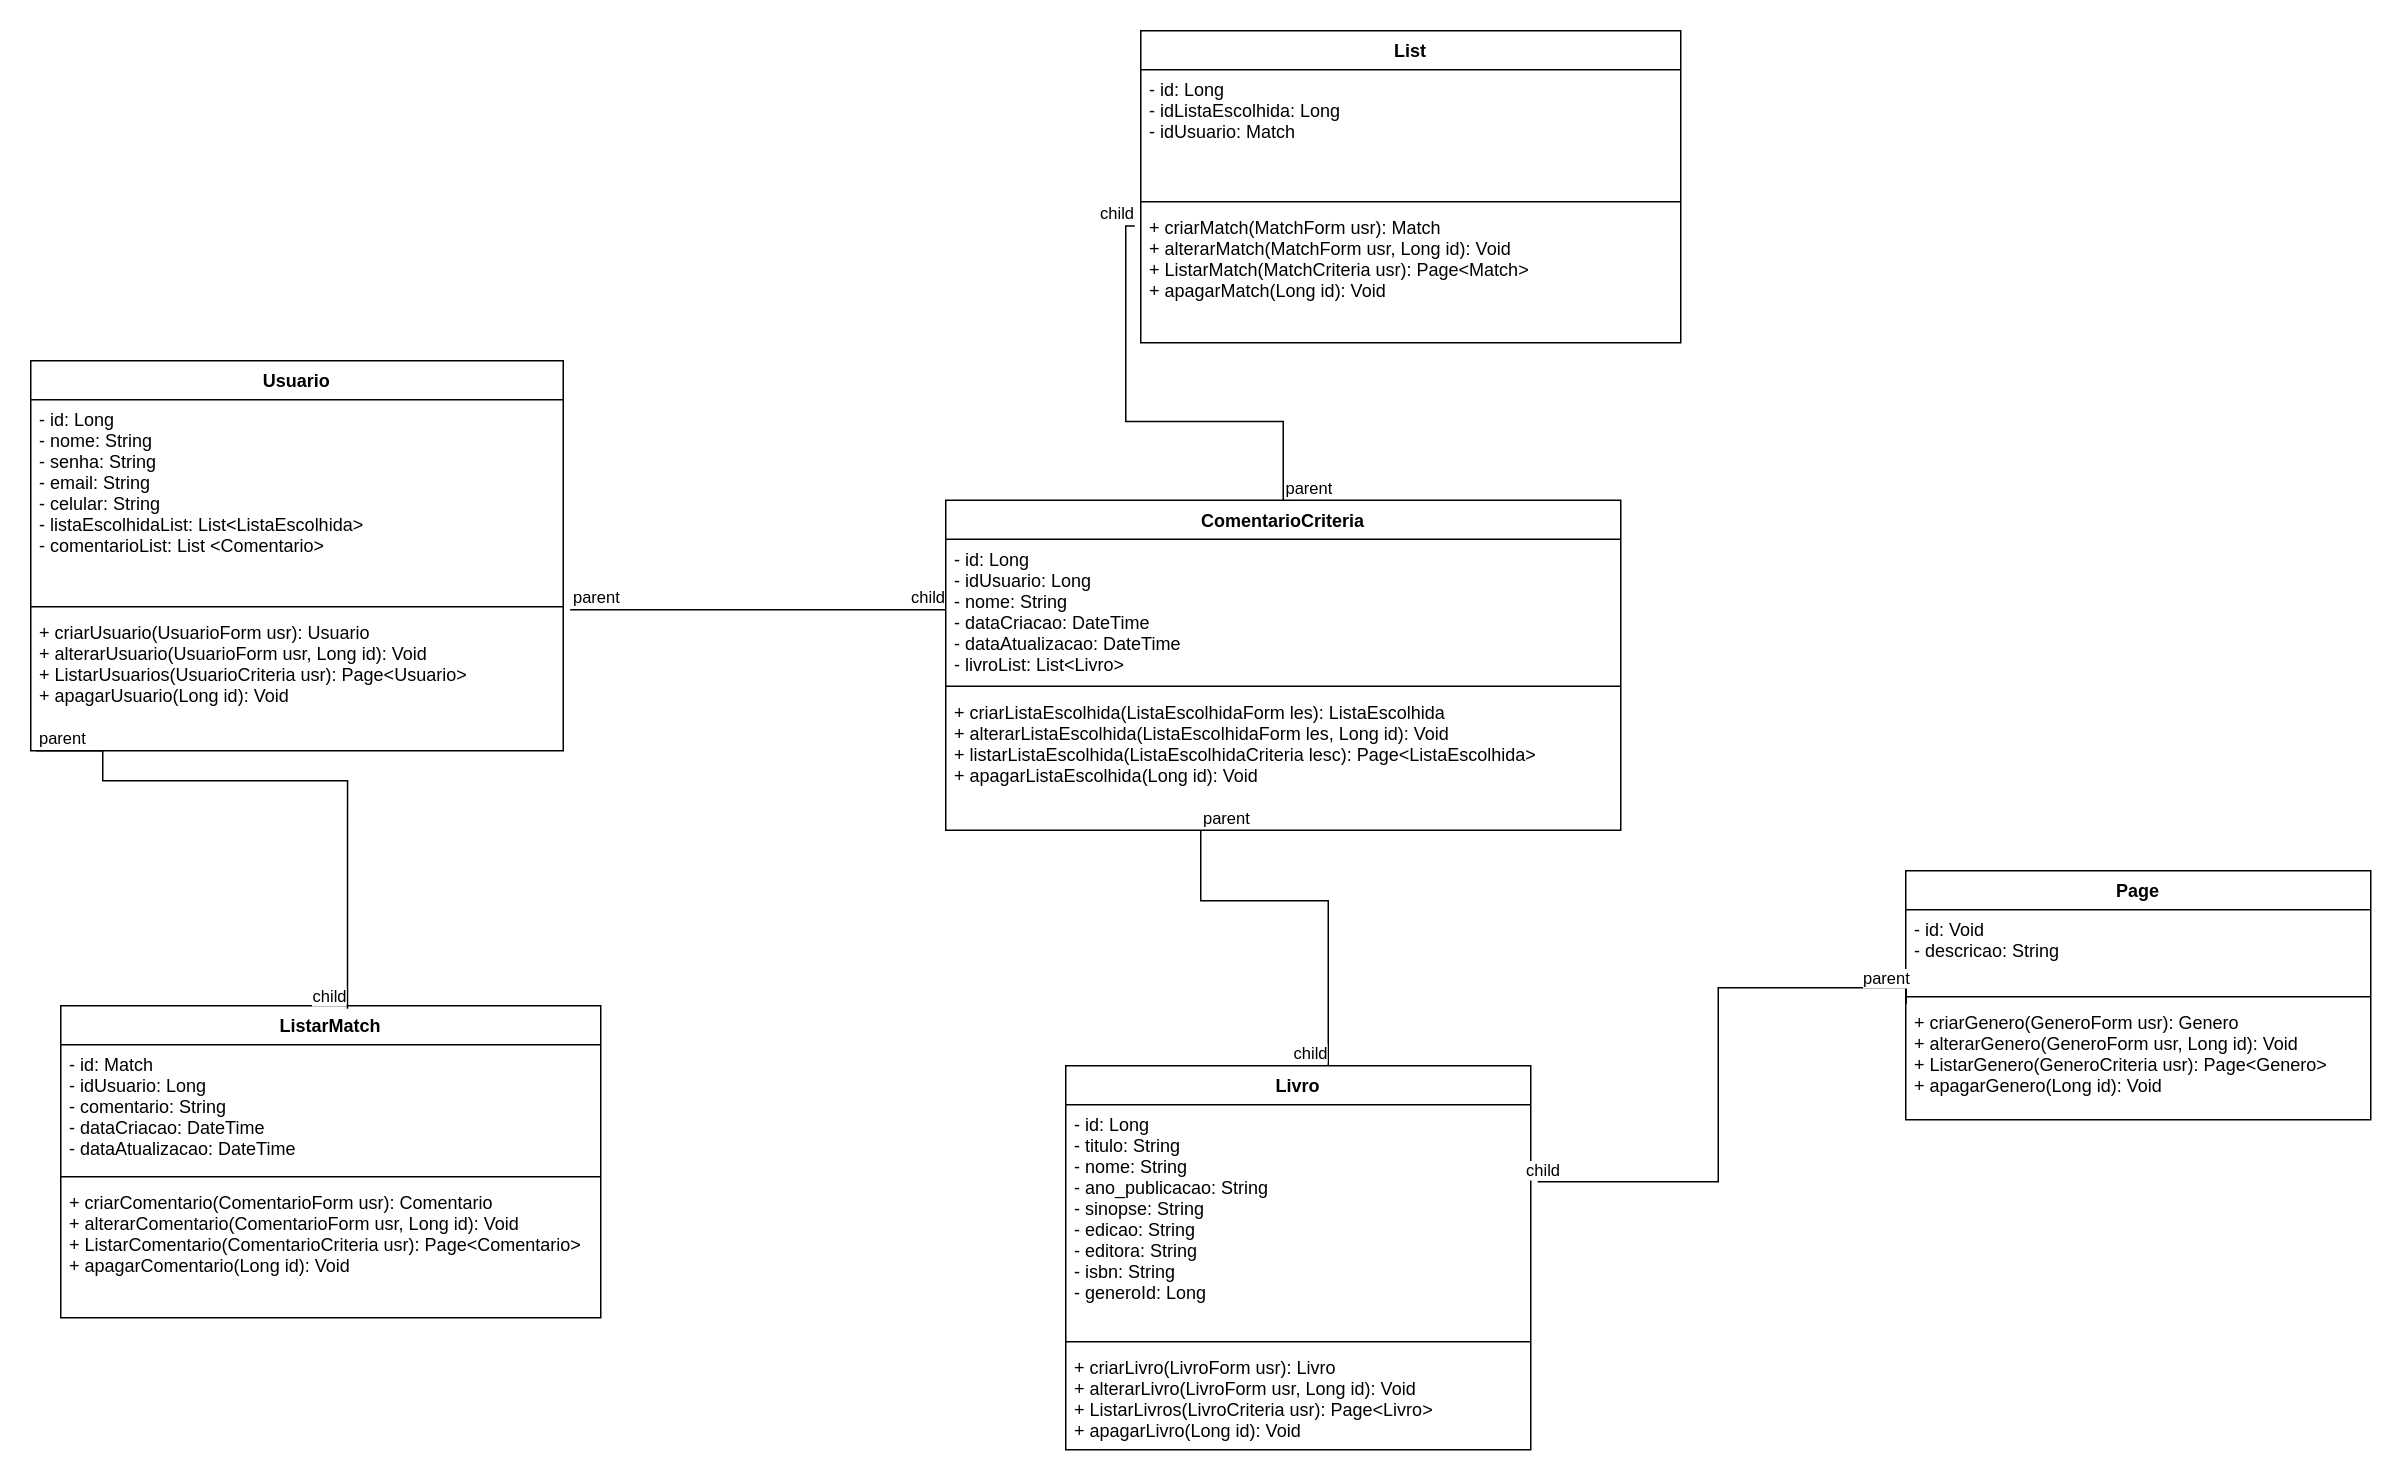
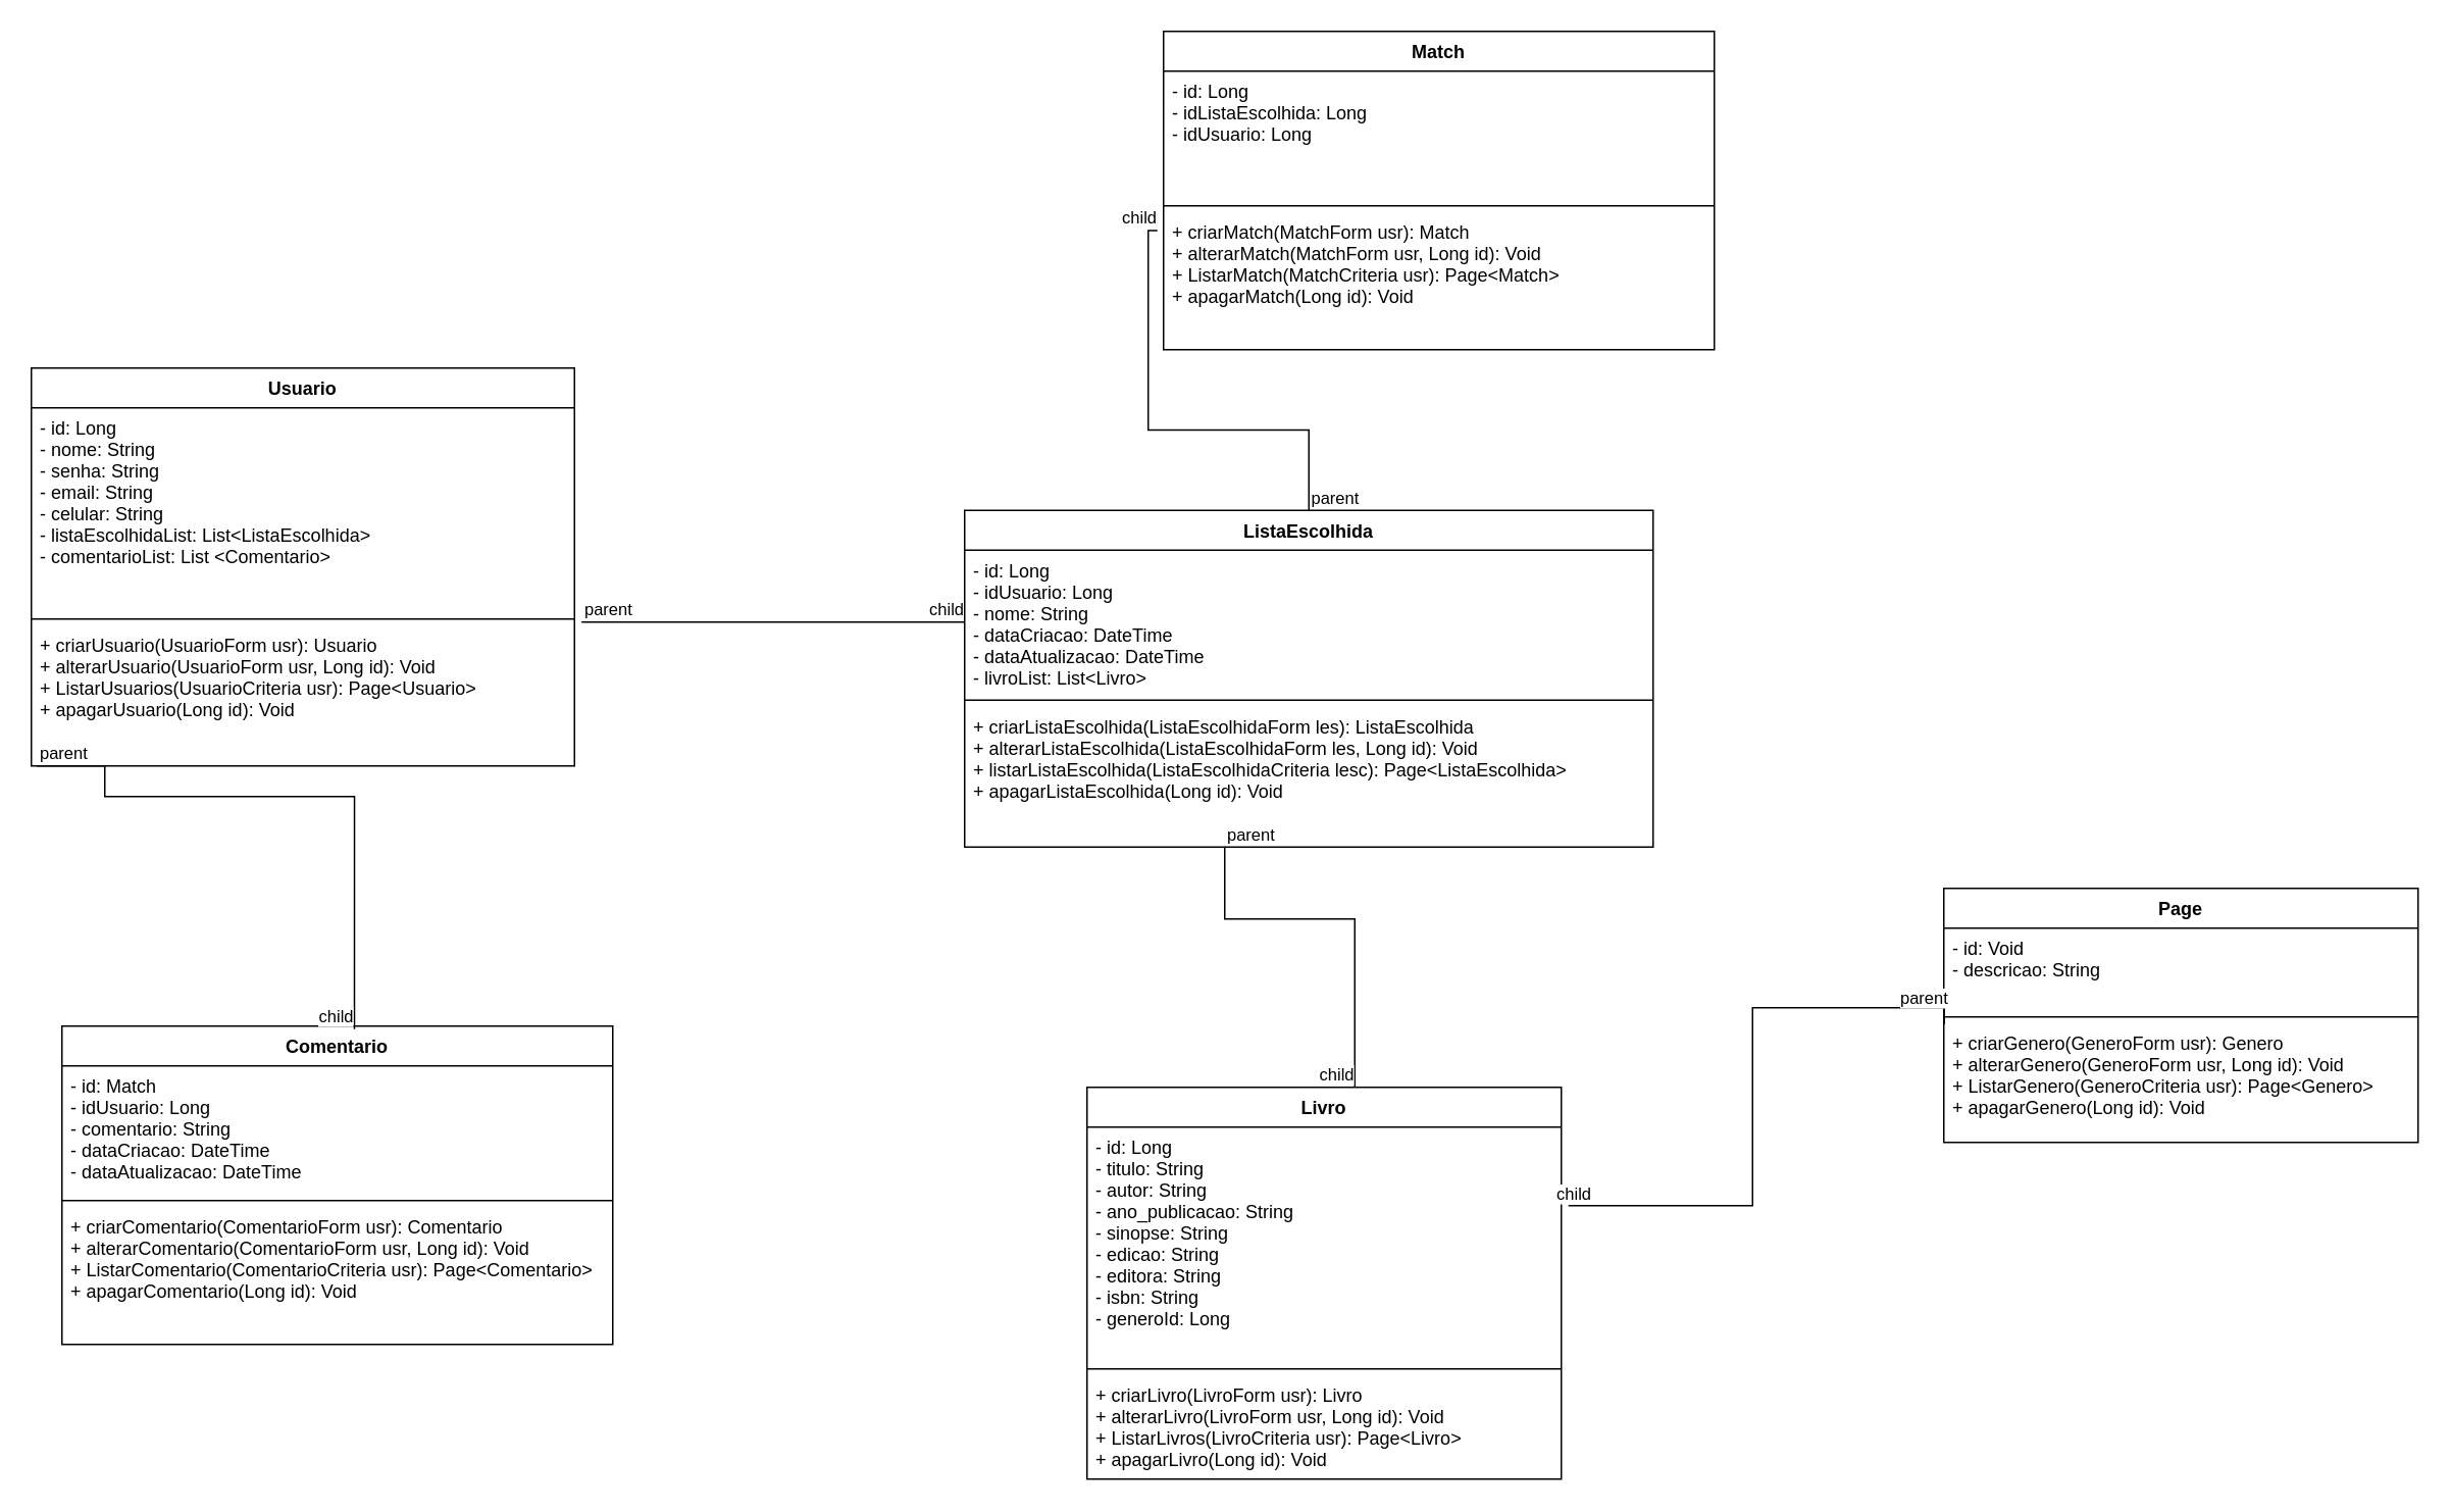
- <mxCell id="27" value="List" style="swimlane;fontStyle=1;align=center;verticalAlign=top;childLayout=stackLayout;horizontal=1;startSize=26;horizontalStack=0;resizeParent=1;resizeParentMax=0;resizeLast=0;collapsible=1;marginBottom=0;" vertex="1" parent="1"><mxGeometry x="760" y="20" width="360" height="208" as="geometry" /></mxCell>
+ <mxCell id="27" value="Match" style="swimlane;fontStyle=1;align=center;verticalAlign=top;childLayout=stackLayout;horizontal=1;startSize=26;horizontalStack=0;resizeParent=1;resizeParentMax=0;resizeLast=0;collapsible=1;marginBottom=0;" vertex="1" parent="1"><mxGeometry x="760" y="20" width="360" height="208" as="geometry" /></mxCell>
- <mxCell id="28" value="- id: Long&#10;- idListaEscolhida: Long&#10;- idUsuario: Match&#10;&#10;" style="text;strokeColor=none;fillColor=none;align=left;verticalAlign=top;spacingLeft=4;spacingRight=4;overflow=hidden;rotatable=0;points=[[0,0.5],[1,0.5]];portConstraint=eastwest;" vertex="1" parent="27"><mxGeometry y="26" width="360" height="84" as="geometry" /></mxCell>
+ <mxCell id="28" value="- id: Long&#10;- idListaEscolhida: Long&#10;- idUsuario: Long&#10;&#10;" style="text;strokeColor=none;fillColor=none;align=left;verticalAlign=top;spacingLeft=4;spacingRight=4;overflow=hidden;rotatable=0;points=[[0,0.5],[1,0.5]];portConstraint=eastwest;" vertex="1" parent="27"><mxGeometry y="26" width="360" height="84" as="geometry" /></mxCell>
- <mxCell id="6" value="ComentarioCriteria" style="swimlane;fontStyle=1;align=center;verticalAlign=top;childLayout=stackLayout;horizontal=1;startSize=26;horizontalStack=0;resizeParent=1;resizeParentMax=0;resizeLast=0;collapsible=1;marginBottom=0;" vertex="1" parent="1"><mxGeometry x="630" y="333" width="450" height="220" as="geometry" /></mxCell>
+ <mxCell id="6" value="ListaEscolhida" style="swimlane;fontStyle=1;align=center;verticalAlign=top;childLayout=stackLayout;horizontal=1;startSize=26;horizontalStack=0;resizeParent=1;resizeParentMax=0;resizeLast=0;collapsible=1;marginBottom=0;" vertex="1" parent="1"><mxGeometry x="630" y="333" width="450" height="220" as="geometry" /></mxCell>
- <mxCell id="14" value="ListarMatch" style="swimlane;fontStyle=1;align=center;verticalAlign=top;childLayout=stackLayout;horizontal=1;startSize=26;horizontalStack=0;resizeParent=1;resizeParentMax=0;resizeLast=0;collapsible=1;marginBottom=0;" vertex="1" parent="1"><mxGeometry x="40" y="670" width="360" height="208" as="geometry" /></mxCell>
+ <mxCell id="14" value="Comentario" style="swimlane;fontStyle=1;align=center;verticalAlign=top;childLayout=stackLayout;horizontal=1;startSize=26;horizontalStack=0;resizeParent=1;resizeParentMax=0;resizeLast=0;collapsible=1;marginBottom=0;" vertex="1" parent="1"><mxGeometry x="40" y="670" width="360" height="208" as="geometry" /></mxCell>
- <mxCell id="11" value="- id: Long&#10;- titulo: String&#10;- nome: String&#10;- ano_publicacao: String&#10;- sinopse: String&#10;- edicao: String&#10;- editora: String&#10;- isbn: String&#10;- generoId: Long" style="text;strokeColor=none;fillColor=none;align=left;verticalAlign=top;spacingLeft=4;spacingRight=4;overflow=hidden;rotatable=0;points=[[0,0.5],[1,0.5]];portConstraint=eastwest;" vertex="1" parent="10"><mxGeometry y="26" width="310" height="154" as="geometry" /></mxCell>
+ <mxCell id="11" value="- id: Long&#10;- titulo: String&#10;- autor: String&#10;- ano_publicacao: String&#10;- sinopse: String&#10;- edicao: String&#10;- editora: String&#10;- isbn: String&#10;- generoId: Long" style="text;strokeColor=none;fillColor=none;align=left;verticalAlign=top;spacingLeft=4;spacingRight=4;overflow=hidden;rotatable=0;points=[[0,0.5],[1,0.5]];portConstraint=eastwest;" vertex="1" parent="10"><mxGeometry y="26" width="310" height="154" as="geometry" /></mxCell>
